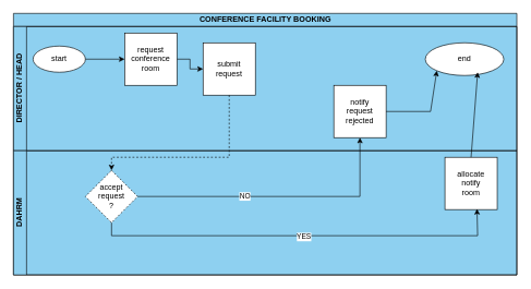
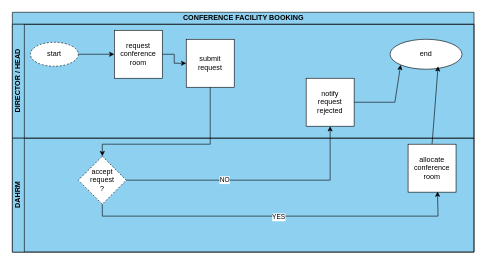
- <mxCell id="4" value="start" style="ellipse;whiteSpace=wrap;html=1;" parent="3" vertex="1"><mxGeometry x="30" y="30" width="80" height="40" as="geometry" /></mxCell>
+ <mxCell id="4" value="start" style="ellipse;whiteSpace=wrap;html=1;dashed=1;" parent="3" vertex="1"><mxGeometry x="30" y="30" width="80" height="40" as="geometry" /></mxCell>
- <mxCell id="14" value="" style="endArrow=classic;html=1;rounded=0;exitX=0.5;exitY=1;exitDx=0;exitDy=0;entryX=0.5;entryY=0;entryDx=0;entryDy=0;dashed=1;" parent="12" source="7" target="13" edge="1"><mxGeometry width="50" height="50" relative="1" as="geometry"><mxPoint x="380" y="-80" as="sourcePoint" /><mxPoint x="430" y="-130" as="targetPoint" /><Array as="points"><mxPoint x="330" y="10" /><mxPoint x="150" y="10" /></Array></mxGeometry></mxCell>
+ <mxCell id="14" value="" style="endArrow=classic;html=1;rounded=0;exitX=0.5;exitY=1;exitDx=0;exitDy=0;entryX=0.5;entryY=0;entryDx=0;entryDy=0;" parent="12" source="7" target="13" edge="1"><mxGeometry width="50" height="50" relative="1" as="geometry"><mxPoint x="380" y="-80" as="sourcePoint" /><mxPoint x="430" y="-130" as="targetPoint" /><Array as="points"><mxPoint x="330" y="10" /><mxPoint x="150" y="10" /></Array></mxGeometry></mxCell>
- <mxCell id="15" value="&lt;div&gt;allocate&lt;/div&gt;&lt;div&gt;notify&lt;/div&gt;&lt;div&gt;room&lt;br&gt;&lt;/div&gt;" style="whiteSpace=wrap;html=1;aspect=fixed;" parent="12" vertex="1"><mxGeometry x="660" y="10" width="80" height="80" as="geometry" /></mxCell>
+ <mxCell id="15" value="&lt;div&gt;allocate&lt;/div&gt;&lt;div&gt;conference&lt;/div&gt;&lt;div&gt;room&lt;br&gt;&lt;/div&gt;" style="whiteSpace=wrap;html=1;aspect=fixed;" parent="12" vertex="1"><mxGeometry x="660" y="10" width="80" height="80" as="geometry" /></mxCell>
